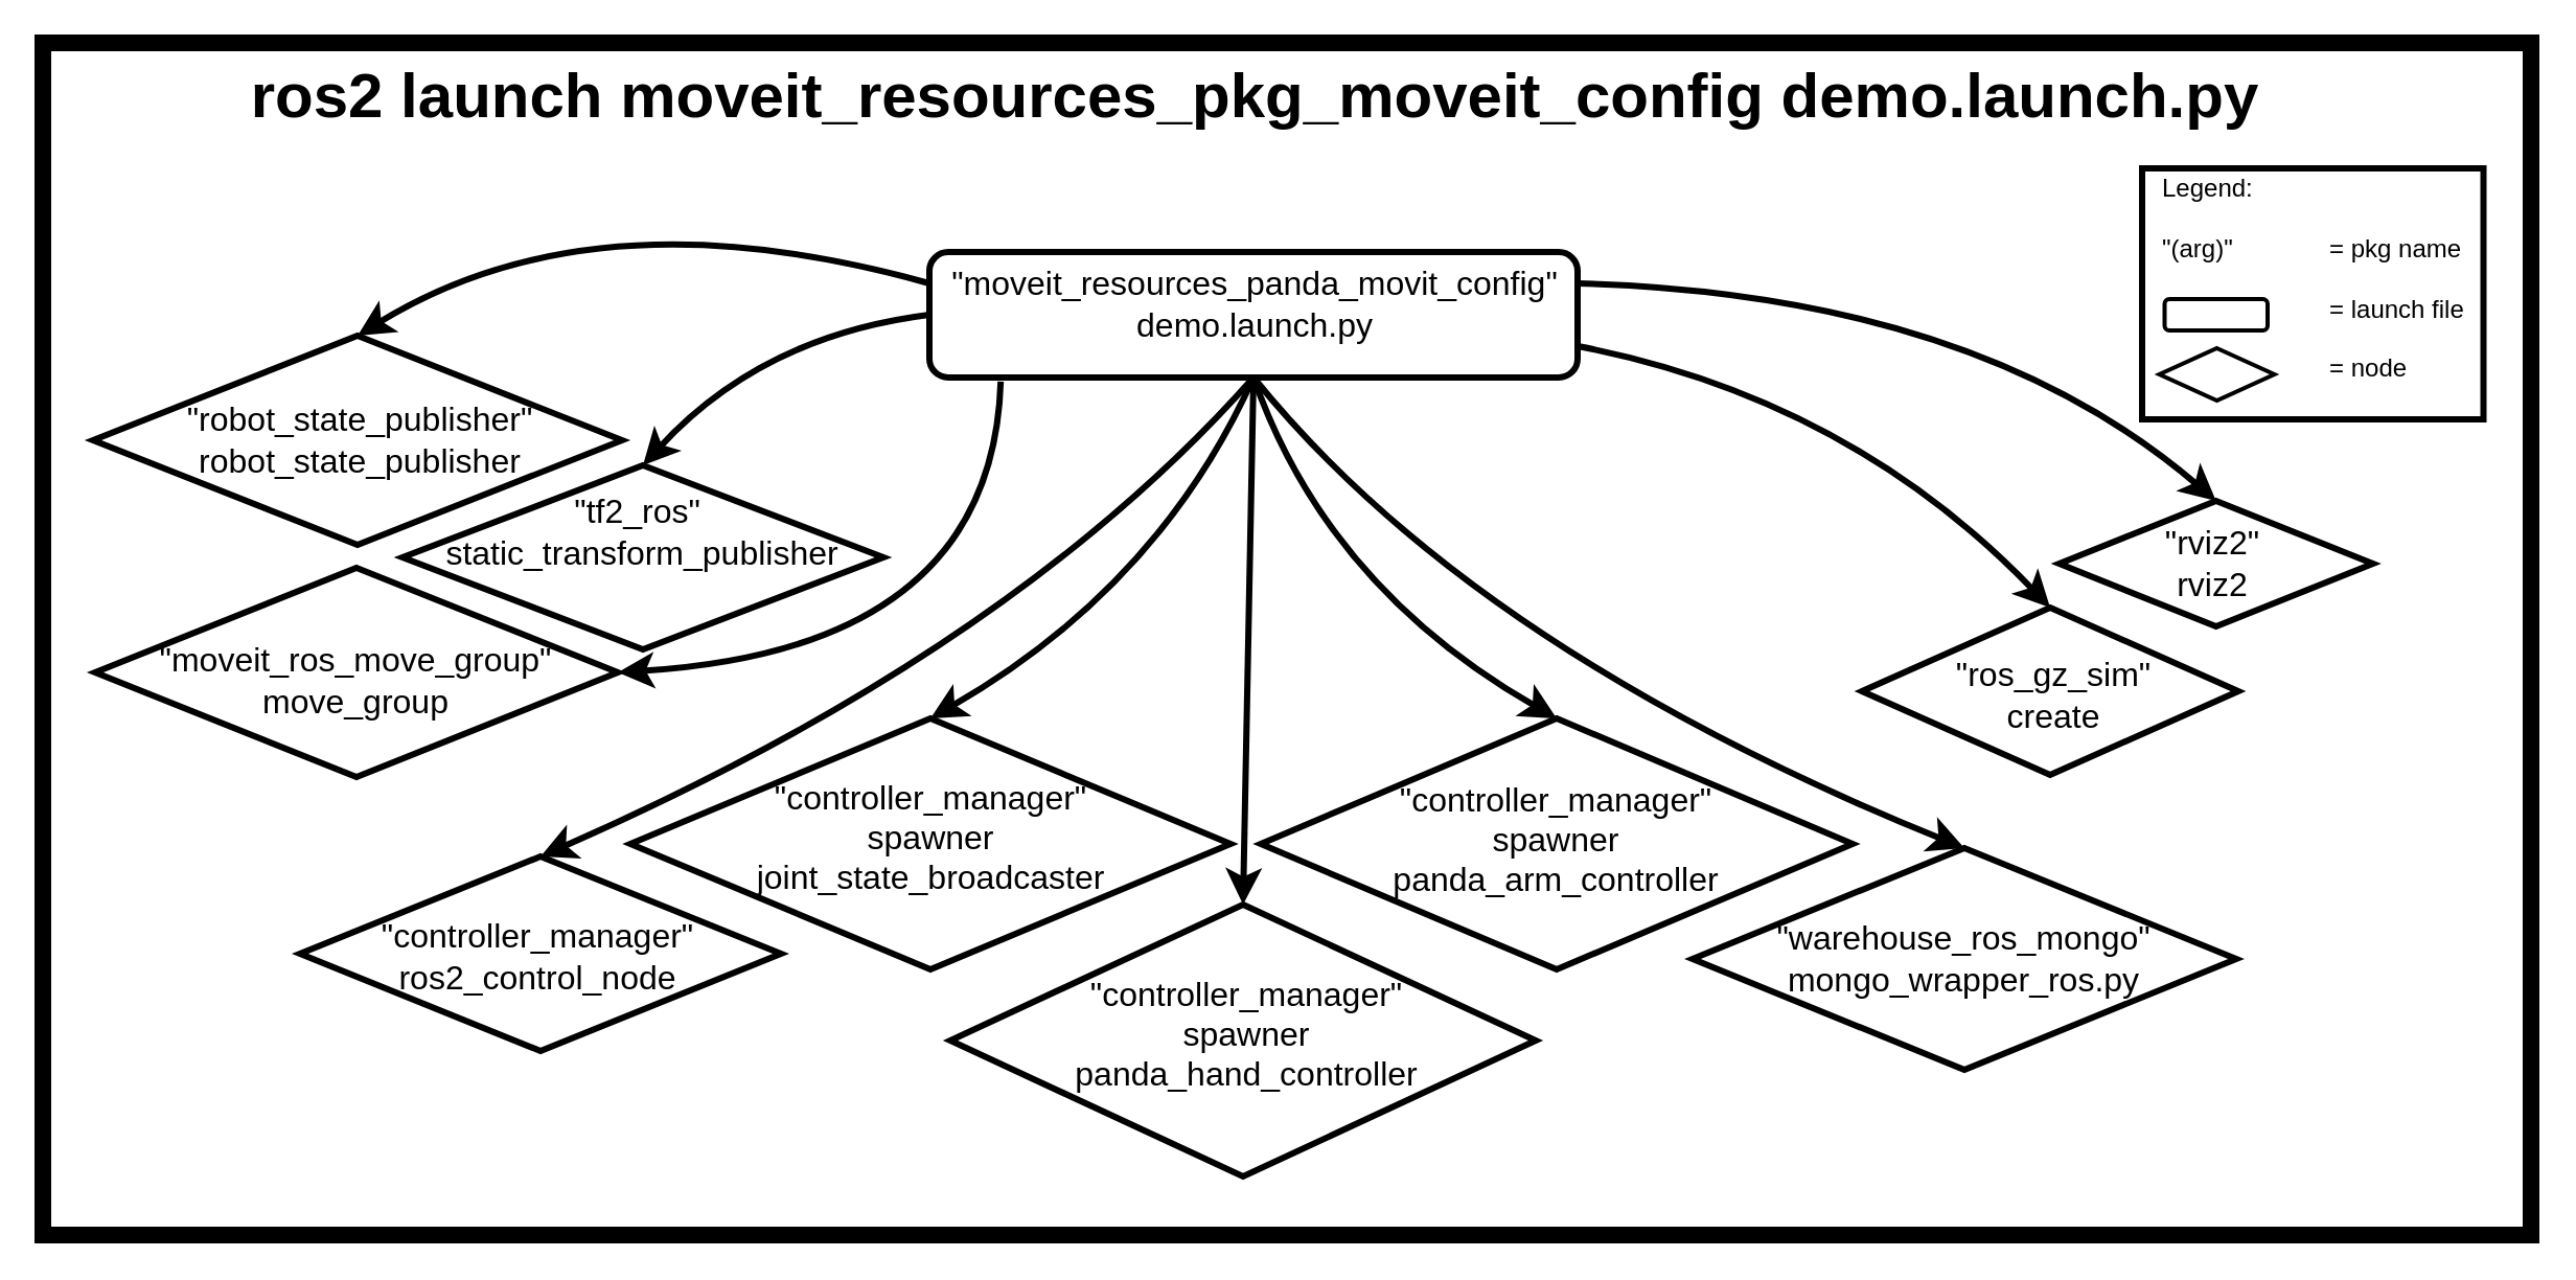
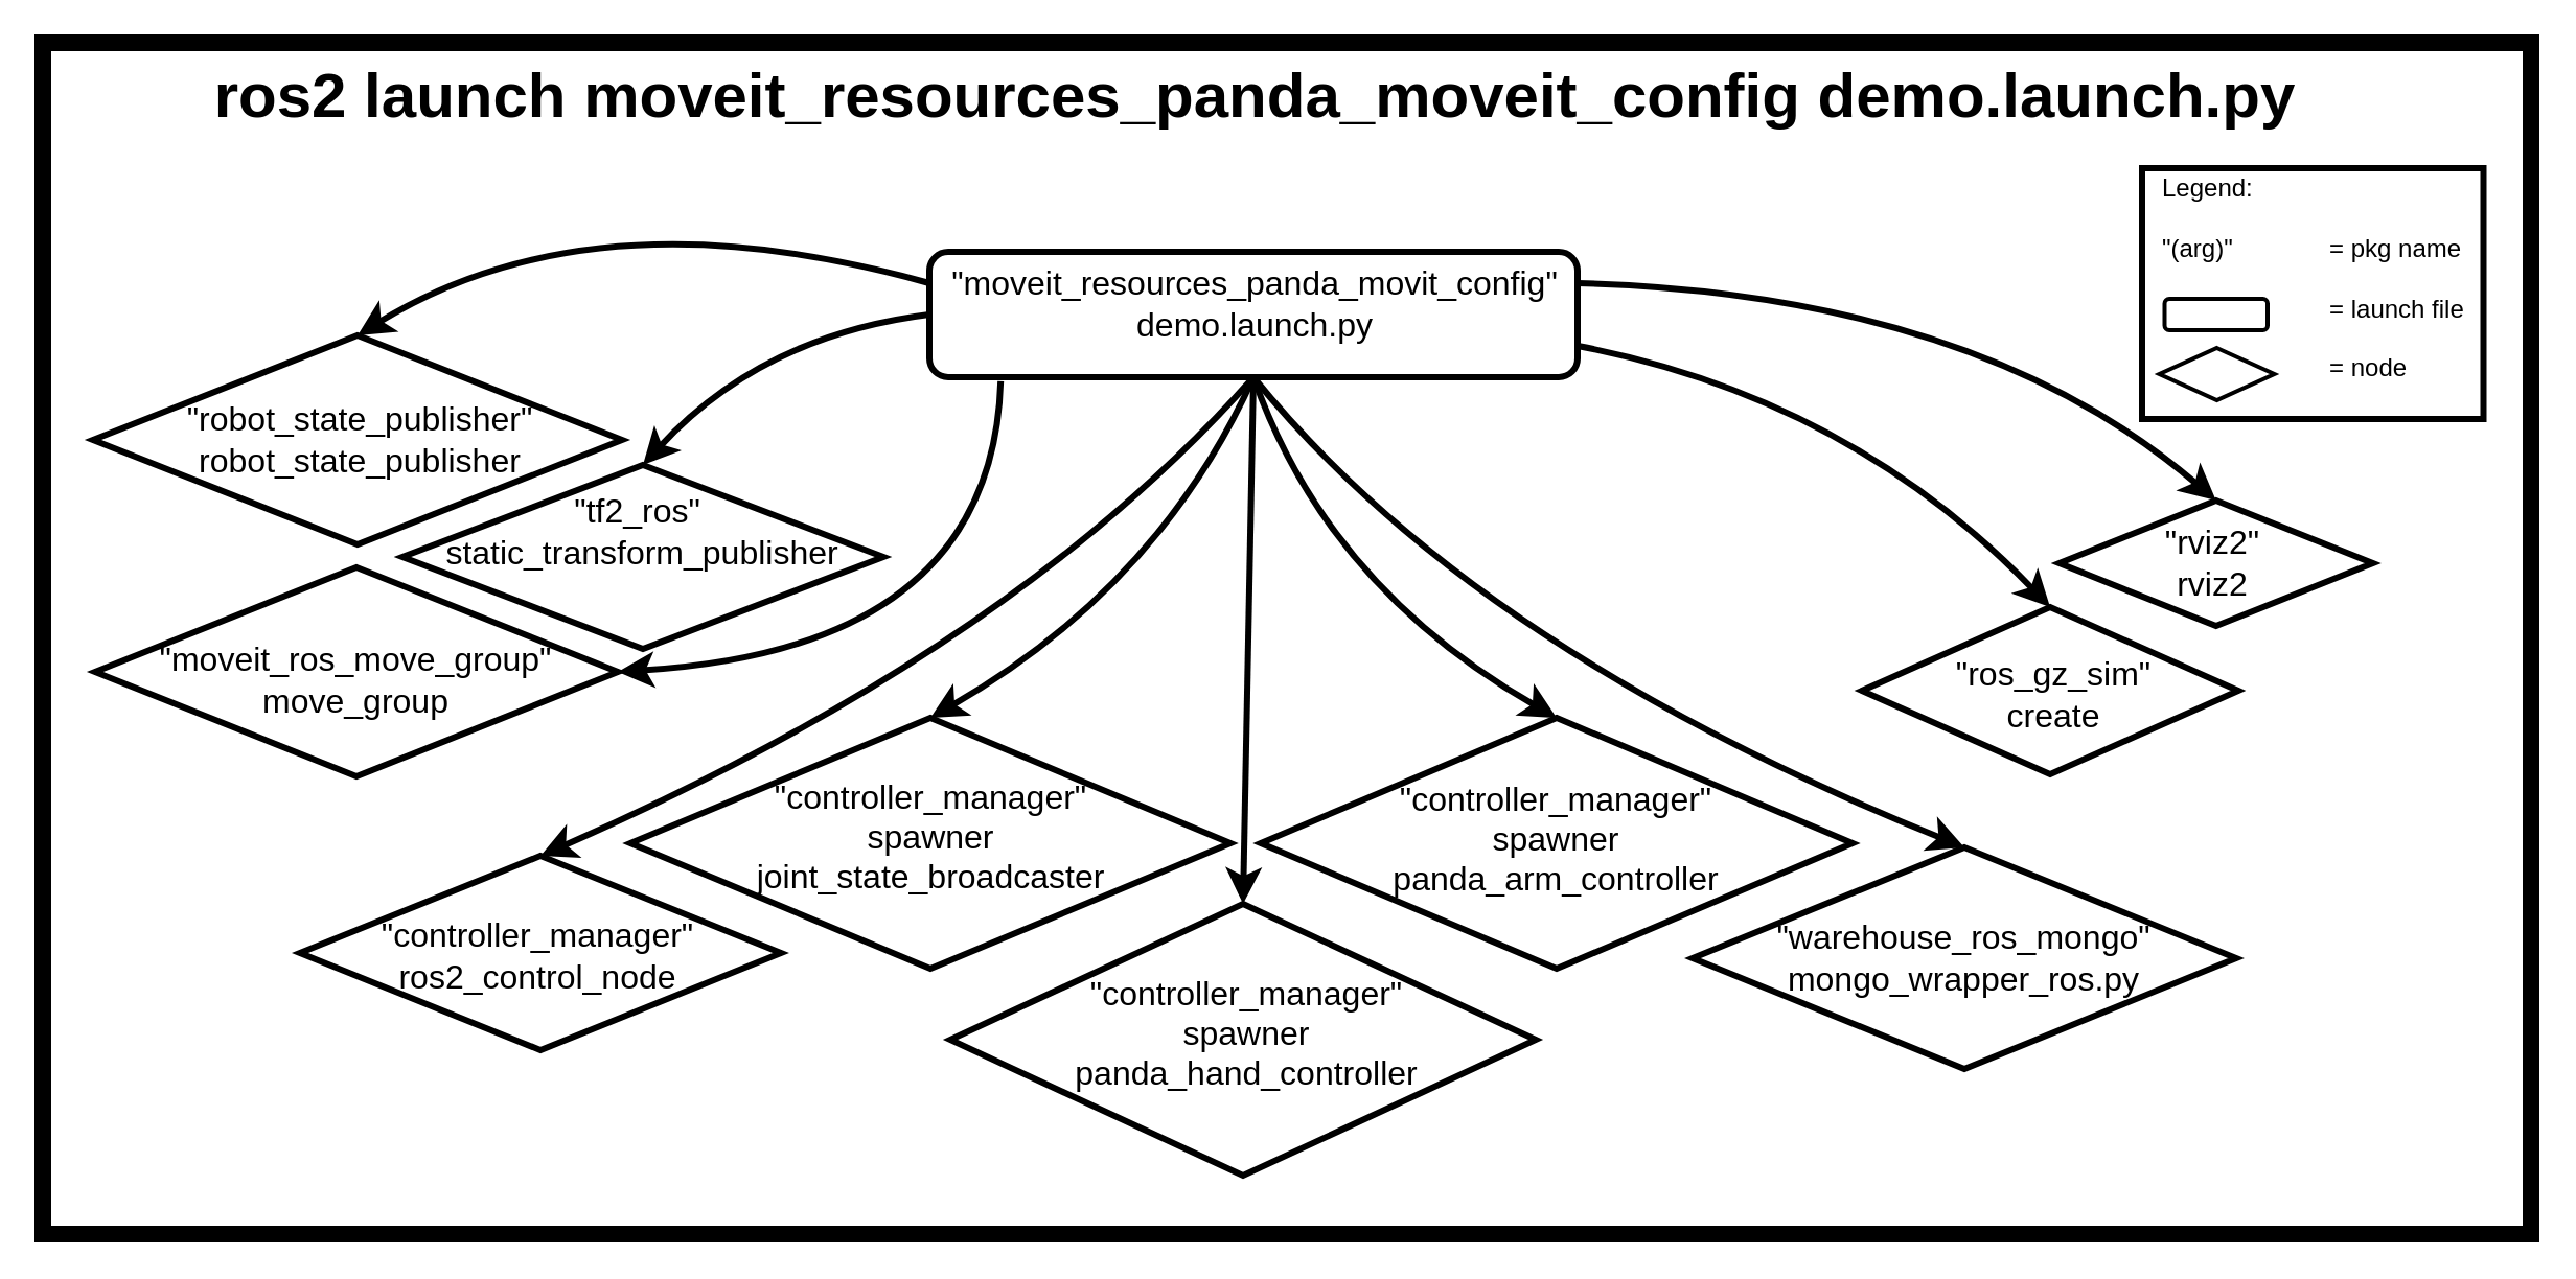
- <mxCell id="3" value="&lt;h1&gt;&lt;font style=&quot;color: light-dark(rgb(0, 0, 0), rgb(0, 0, 0)); font-size: 30px;&quot;&gt;ros2 launch moveit_resources_pkg_moveit_config demo.launch.py&lt;/font&gt;&lt;/h1&gt;" style="text;html=1;align=center;verticalAlign=middle;whiteSpace=wrap;rounded=0;fontSize=16;" parent="1" vertex="1"><mxGeometry x="79.13" y="30" width="1041.75" height="30" as="geometry" /></mxCell>
+ <mxCell id="3" value="&lt;h1&gt;&lt;font style=&quot;color: light-dark(rgb(0, 0, 0), rgb(0, 0, 0)); font-size: 30px;&quot;&gt;ros2 launch moveit_resources_panda_moveit_config demo.launch.py&lt;/font&gt;&lt;/h1&gt;" style="text;html=1;align=center;verticalAlign=middle;whiteSpace=wrap;rounded=0;fontSize=16;" parent="1" vertex="1"><mxGeometry x="79.13" y="30" width="1041.75" height="30" as="geometry" /></mxCell>
